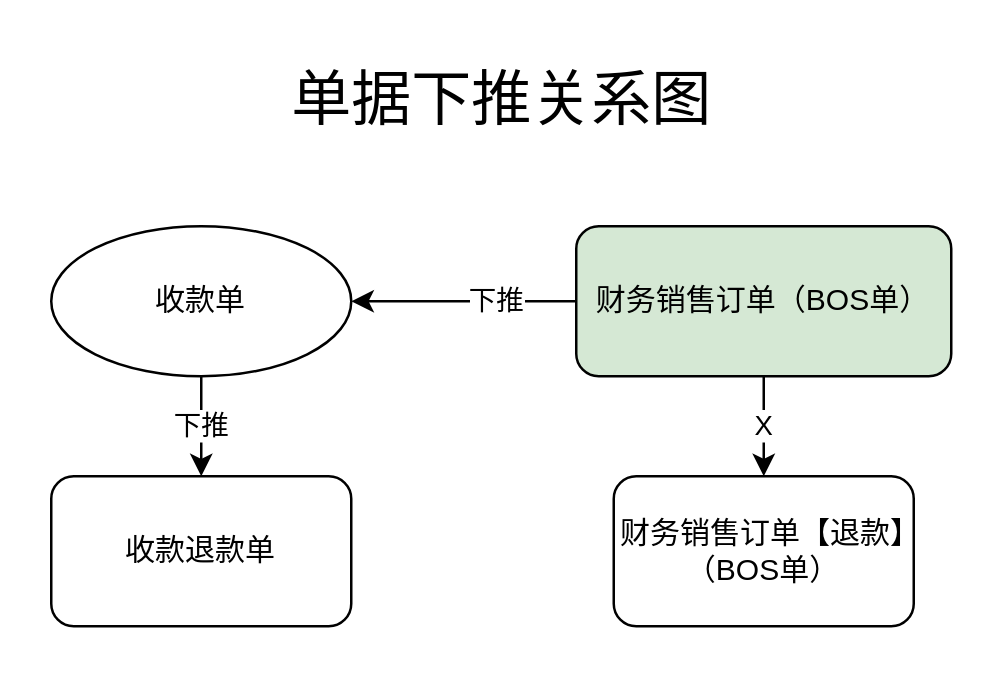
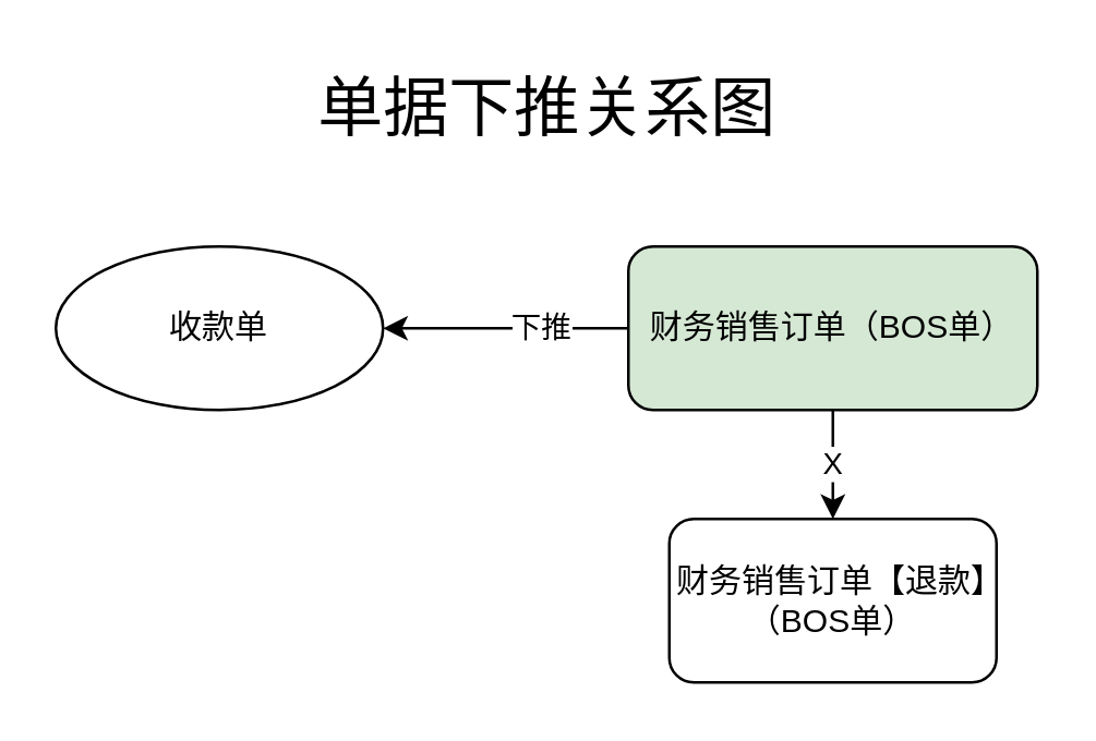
- <mxCell id="6" value="下推" style="edgeStyle=orthogonalEdgeStyle;rounded=0;orthogonalLoop=1;jettySize=auto;html=1;" edge="1" parent="1" source="7" target="8"><mxGeometry relative="1" as="geometry" /></mxCell>
- <mxCell id="8" value="收款退款单" style="whiteSpace=wrap;html=1;rounded=1;" vertex="1" parent="1"><mxGeometry x="20" y="190" width="120" height="60" as="geometry" /></mxCell>
